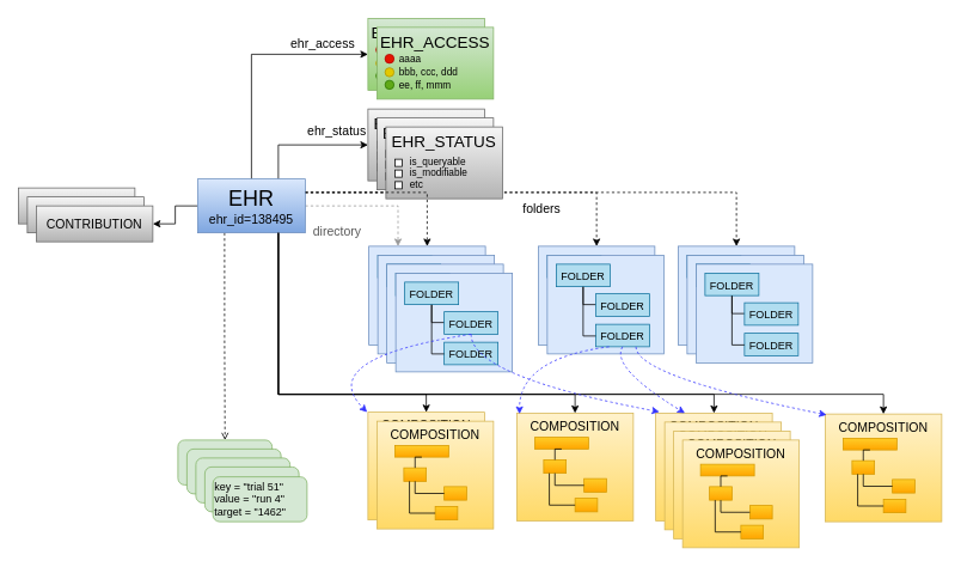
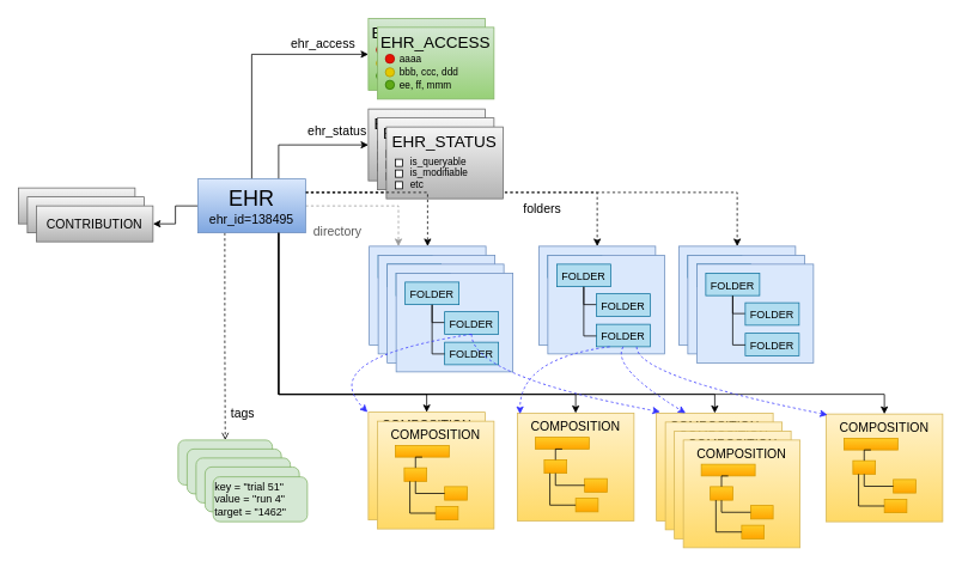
+ <mxCell id="212" value="tags" style="text;html=1;resizable=0;points=[];autosize=1;align=left;verticalAlign=top;spacingTop=-4;fontSize=14;" parent="1" vertex="1"><mxGeometry x="255" y="449" width="40" height="20" as="geometry" /></mxCell>
